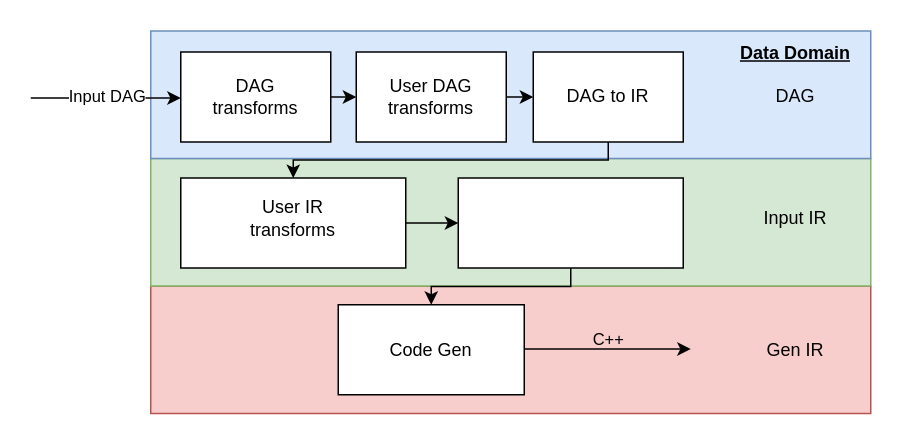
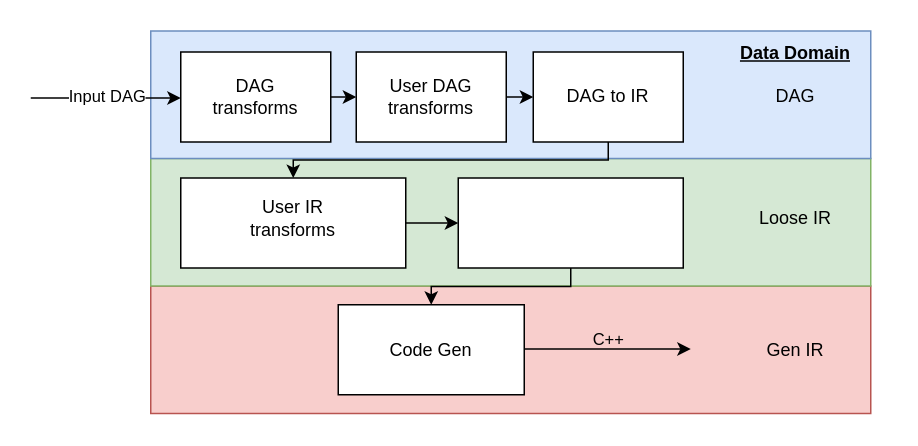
- <mxCell id="26" value="Input IR" style="text;html=1;strokeColor=none;fillColor=none;align=center;verticalAlign=middle;whiteSpace=wrap;rounded=0;labelBackgroundColor=none;" vertex="1" parent="1"><mxGeometry x="500" y="130" width="60" height="30" as="geometry" /></mxCell>
+ <mxCell id="26" value="Loose IR" style="text;html=1;strokeColor=none;fillColor=none;align=center;verticalAlign=middle;whiteSpace=wrap;rounded=0;labelBackgroundColor=none;" vertex="1" parent="1"><mxGeometry x="500" y="130" width="60" height="30" as="geometry" /></mxCell>
